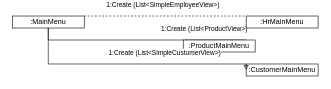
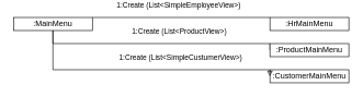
- <mxCell id="2" style="edgeStyle=orthogonalEdgeStyle;rounded=0;orthogonalLoop=1;jettySize=auto;html=1;endArrow=none;endFill=0;dashed=1;" edge="1" parent="1" source="6" target="7"><mxGeometry relative="1" as="geometry"><Array as="points"><mxPoint x="290" y="20" /><mxPoint x="290" y="20" /></Array></mxGeometry></mxCell>
+ <mxCell id="2" style="edgeStyle=orthogonalEdgeStyle;rounded=0;orthogonalLoop=1;jettySize=auto;html=1;endArrow=none;endFill=0;" edge="1" parent="1" source="6" target="7"><mxGeometry relative="1" as="geometry"><Array as="points"><mxPoint x="290" y="20" /><mxPoint x="290" y="20" /></Array></mxGeometry></mxCell>
- <mxCell id="8" value=":ProductMainMenu" style="rounded=0;whiteSpace=wrap;html=1;" vertex="1" parent="1"><mxGeometry x="305" y="60" width="120" height="20" as="geometry" /></mxCell>
+ <mxCell id="8" value=":ProductMainMenu" style="rounded=0;whiteSpace=wrap;html=1;" vertex="1" parent="1"><mxGeometry x="410" y="60" width="120" height="20" as="geometry" /></mxCell>
